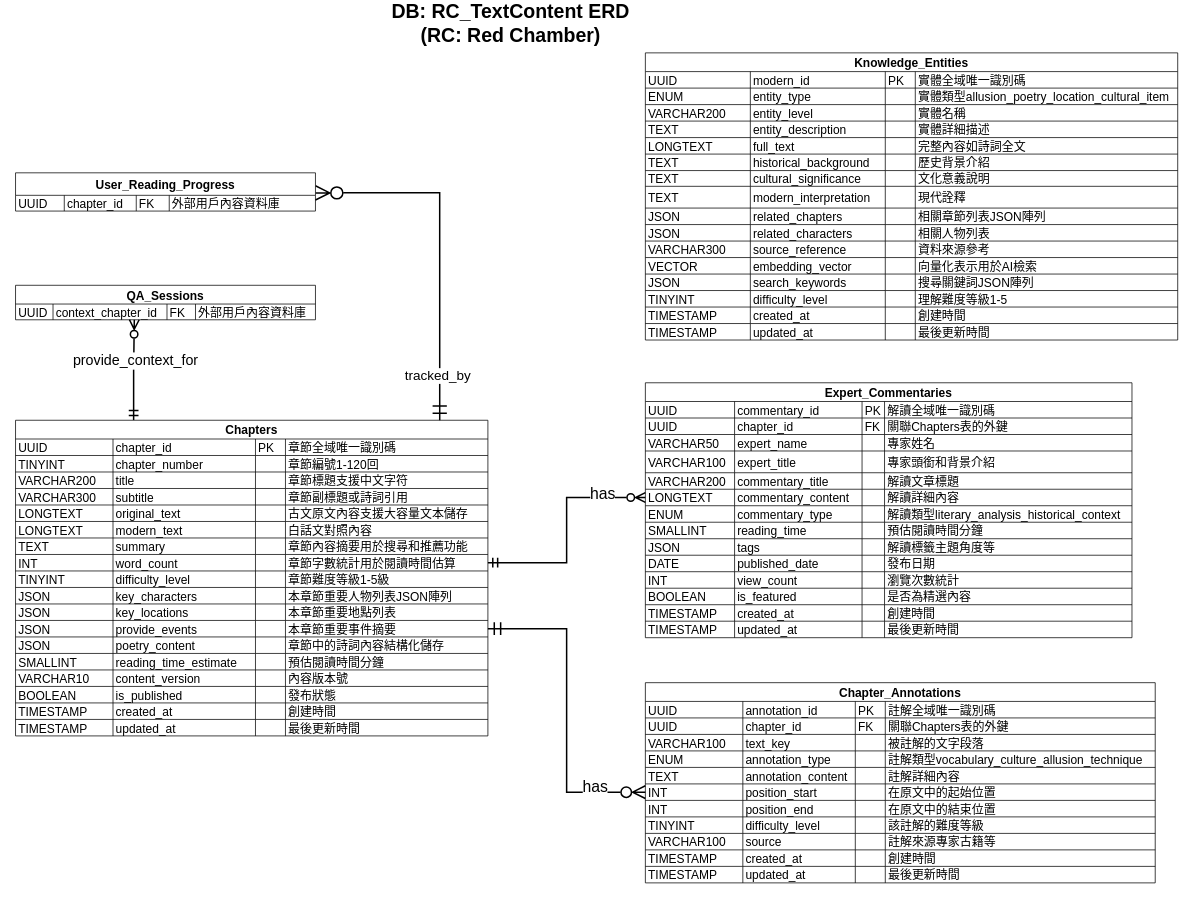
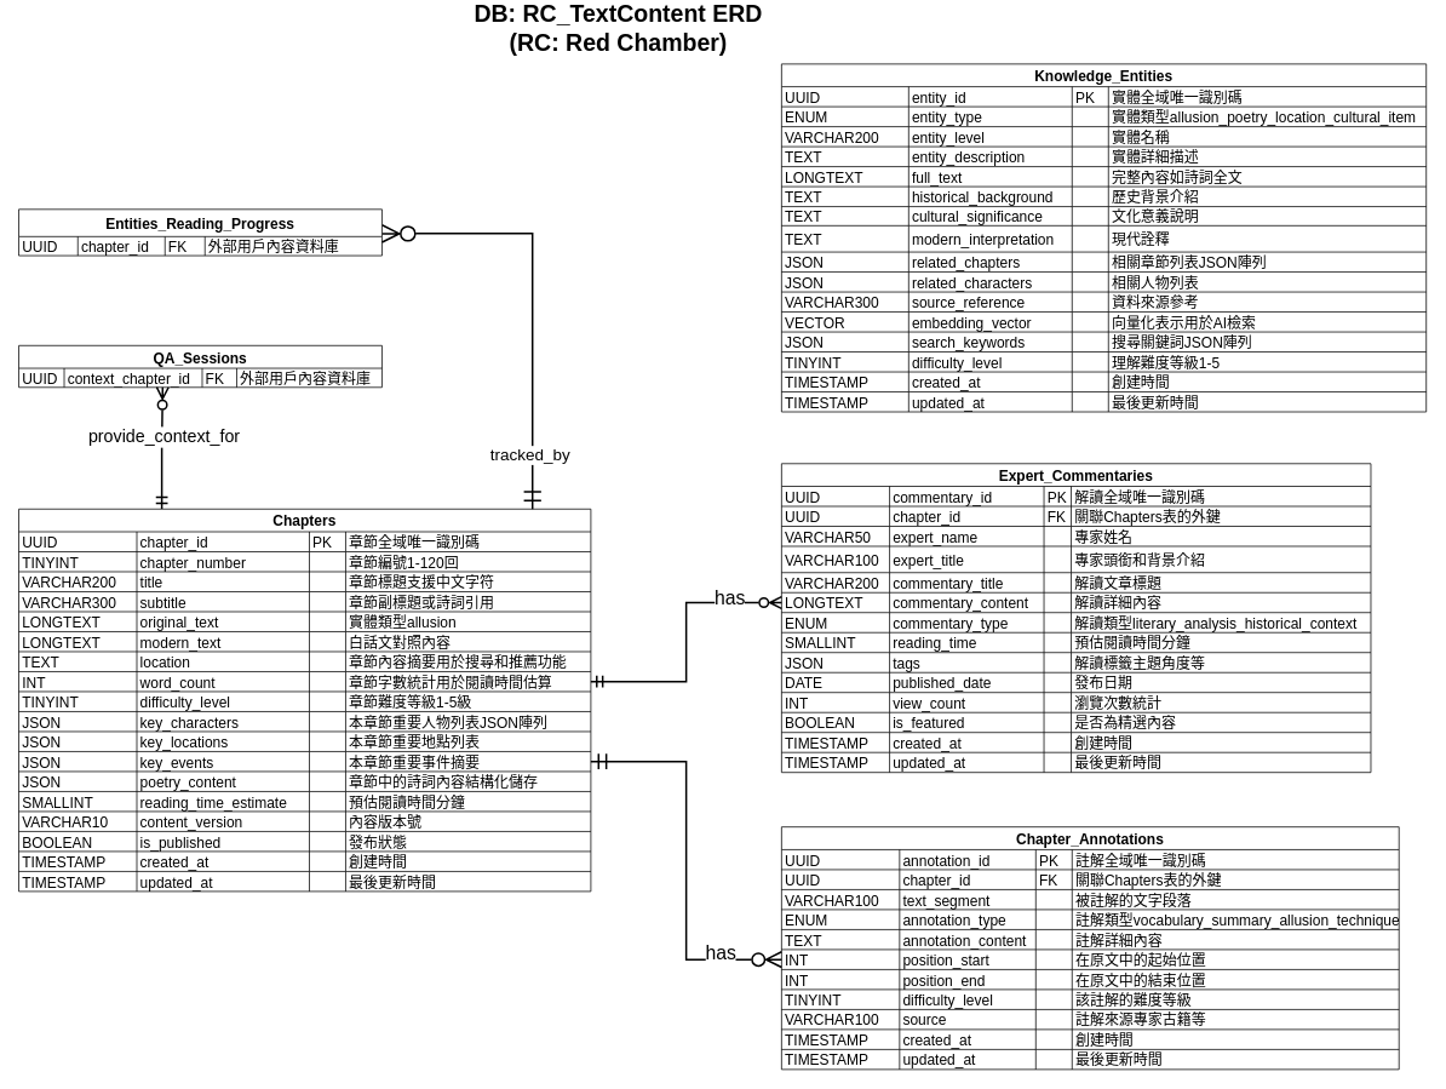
- <mxCell id="224" value="modern_id" style="shape=partialRectangle;connectable=0;fillColor=none;top=0;left=0;bottom=0;right=0;align=left;spacingLeft=2;overflow=hidden;fontSize=16;" parent="222" vertex="1"><mxGeometry x="140" width="180" height="22" as="geometry"><mxRectangle width="180" height="22" as="alternateBounds" /></mxGeometry></mxCell>
+ <mxCell id="224" value="entity_id" style="shape=partialRectangle;connectable=0;fillColor=none;top=0;left=0;bottom=0;right=0;align=left;spacingLeft=2;overflow=hidden;fontSize=16;" parent="222" vertex="1"><mxGeometry x="140" width="180" height="22" as="geometry"><mxRectangle width="180" height="22" as="alternateBounds" /></mxGeometry></mxCell>
- <mxCell id="304" value="User_Reading_Progress" style="shape=table;startSize=30;container=1;collapsible=0;childLayout=tableLayout;fixedRows=1;rowLines=1;fontStyle=1;align=center;resizeLast=1;fontSize=16;" parent="1" vertex="1"><mxGeometry x="20" y="220" width="400" height="51" as="geometry" /></mxCell>
+ <mxCell id="304" value="Entities_Reading_Progress" style="shape=table;startSize=30;container=1;collapsible=0;childLayout=tableLayout;fixedRows=1;rowLines=1;fontStyle=1;align=center;resizeLast=1;fontSize=16;" parent="1" vertex="1"><mxGeometry x="20" y="220" width="400" height="51" as="geometry" /></mxCell>
- <mxCell id="28" value="古文原文內容支援大容量文本儲存" style="shape=partialRectangle;connectable=0;fillColor=none;top=0;left=0;bottom=0;right=0;align=left;spacingLeft=2;overflow=hidden;fontSize=16;" parent="24" vertex="1"><mxGeometry x="360" width="270" height="22" as="geometry"><mxRectangle width="270" height="22" as="alternateBounds" /></mxGeometry></mxCell>
+ <mxCell id="28" value="實體類型allusion" style="shape=partialRectangle;connectable=0;fillColor=none;top=0;left=0;bottom=0;right=0;align=left;spacingLeft=2;overflow=hidden;fontSize=16;" parent="24" vertex="1"><mxGeometry x="360" width="270" height="22" as="geometry"><mxRectangle width="270" height="22" as="alternateBounds" /></mxGeometry></mxCell>
- <mxCell id="36" value="summary" style="shape=partialRectangle;connectable=0;fillColor=none;top=0;left=0;bottom=0;right=0;align=left;spacingLeft=2;overflow=hidden;fontSize=16;" parent="34" vertex="1"><mxGeometry x="130" width="190" height="22" as="geometry"><mxRectangle width="190" height="22" as="alternateBounds" /></mxGeometry></mxCell>
+ <mxCell id="36" value="location" style="shape=partialRectangle;connectable=0;fillColor=none;top=0;left=0;bottom=0;right=0;align=left;spacingLeft=2;overflow=hidden;fontSize=16;" parent="34" vertex="1"><mxGeometry x="130" width="190" height="22" as="geometry"><mxRectangle width="190" height="22" as="alternateBounds" /></mxGeometry></mxCell>
- <mxCell id="61" value="provide_events" style="shape=partialRectangle;connectable=0;fillColor=none;top=0;left=0;bottom=0;right=0;align=left;spacingLeft=2;overflow=hidden;fontSize=16;" parent="59" vertex="1"><mxGeometry x="130" width="190" height="22" as="geometry"><mxRectangle width="190" height="22" as="alternateBounds" /></mxGeometry></mxCell>
+ <mxCell id="61" value="key_events" style="shape=partialRectangle;connectable=0;fillColor=none;top=0;left=0;bottom=0;right=0;align=left;spacingLeft=2;overflow=hidden;fontSize=16;" parent="59" vertex="1"><mxGeometry x="130" width="190" height="22" as="geometry"><mxRectangle width="190" height="22" as="alternateBounds" /></mxGeometry></mxCell>
- <mxCell id="107" value="text_key" style="shape=partialRectangle;connectable=0;fillColor=none;top=0;left=0;bottom=0;right=0;align=left;spacingLeft=2;overflow=hidden;fontSize=16;" parent="105" vertex="1"><mxGeometry x="130" width="150" height="22" as="geometry"><mxRectangle width="150" height="22" as="alternateBounds" /></mxGeometry></mxCell>
+ <mxCell id="107" value="text_segment" style="shape=partialRectangle;connectable=0;fillColor=none;top=0;left=0;bottom=0;right=0;align=left;spacingLeft=2;overflow=hidden;fontSize=16;" parent="105" vertex="1"><mxGeometry x="130" width="150" height="22" as="geometry"><mxRectangle width="150" height="22" as="alternateBounds" /></mxGeometry></mxCell>
- <mxCell id="114" value="註解類型vocabulary_culture_allusion_technique" style="shape=partialRectangle;connectable=0;fillColor=none;top=0;left=0;bottom=0;right=0;align=left;spacingLeft=2;overflow=hidden;fontSize=16;" parent="110" vertex="1"><mxGeometry x="320" width="360" height="22" as="geometry"><mxRectangle width="360" height="22" as="alternateBounds" /></mxGeometry></mxCell>
+ <mxCell id="114" value="註解類型vocabulary_summary_allusion_technique" style="shape=partialRectangle;connectable=0;fillColor=none;top=0;left=0;bottom=0;right=0;align=left;spacingLeft=2;overflow=hidden;fontSize=16;" parent="110" vertex="1"><mxGeometry x="320" width="360" height="22" as="geometry"><mxRectangle width="360" height="22" as="alternateBounds" /></mxGeometry></mxCell>
